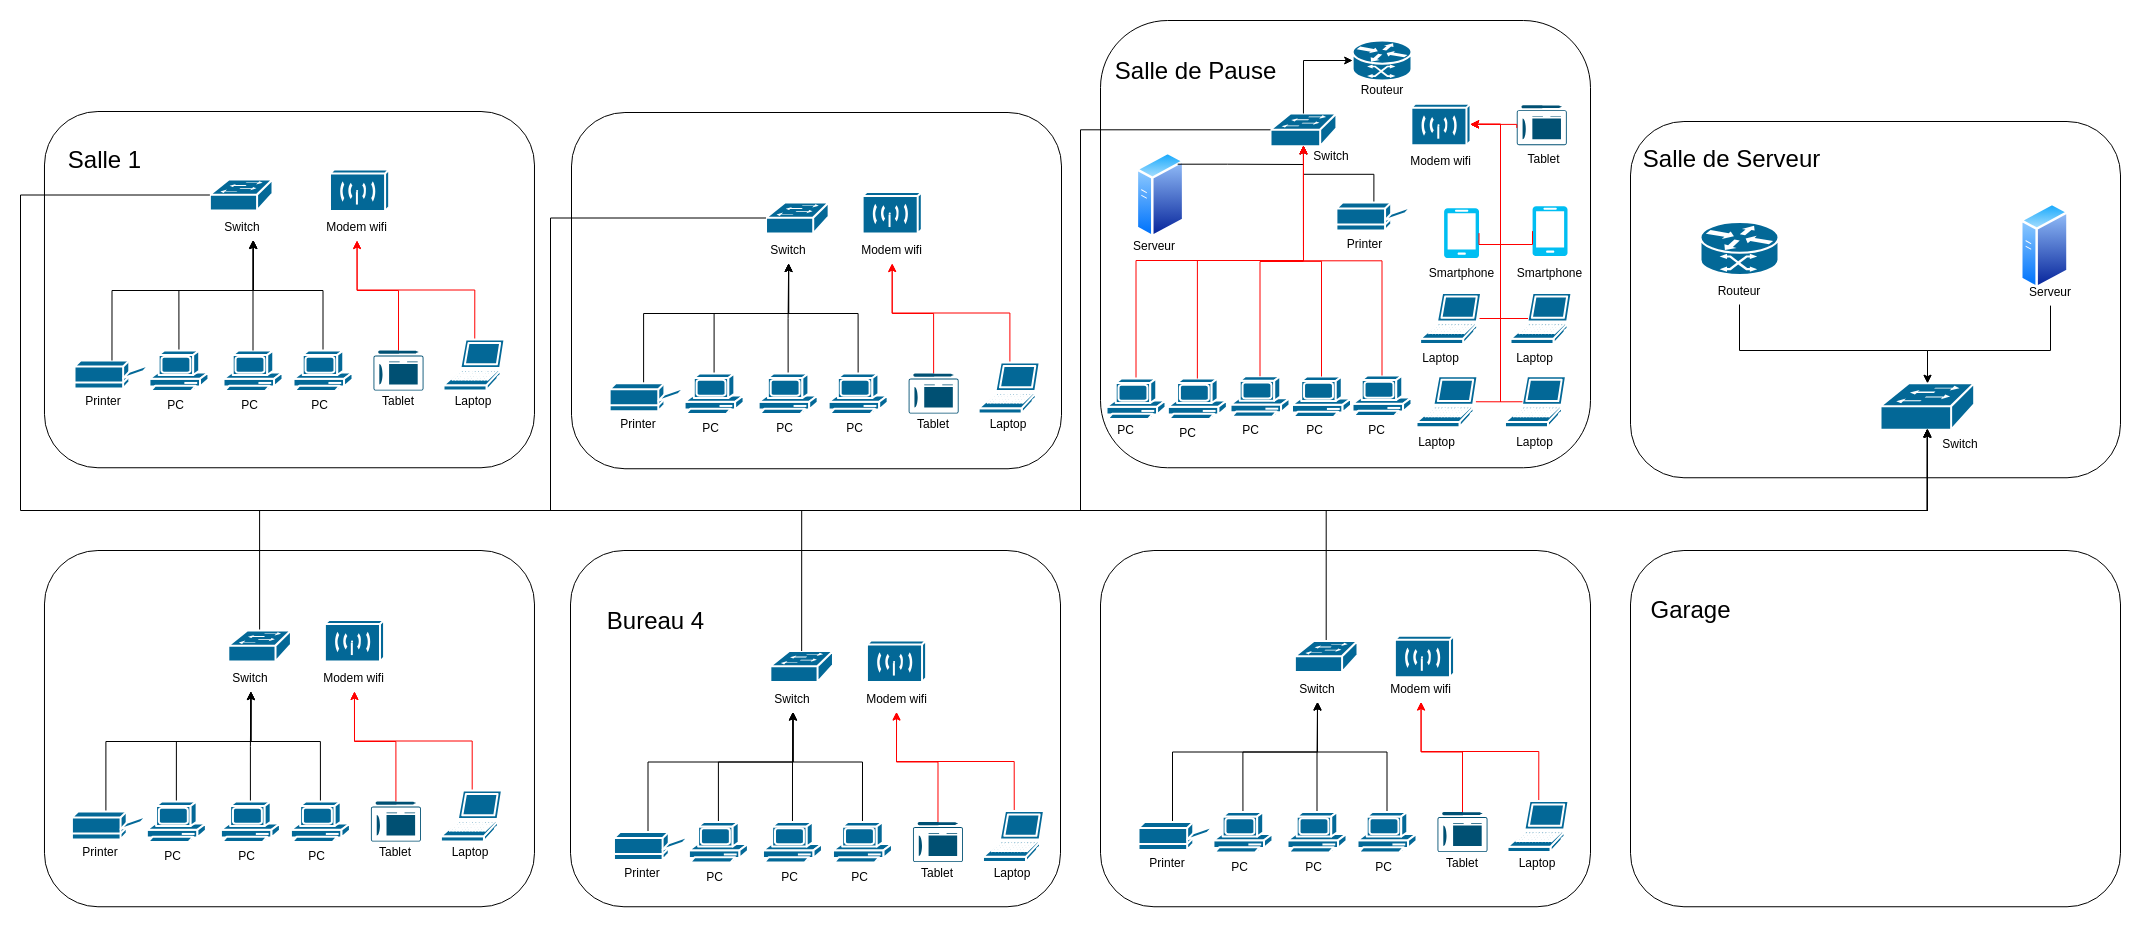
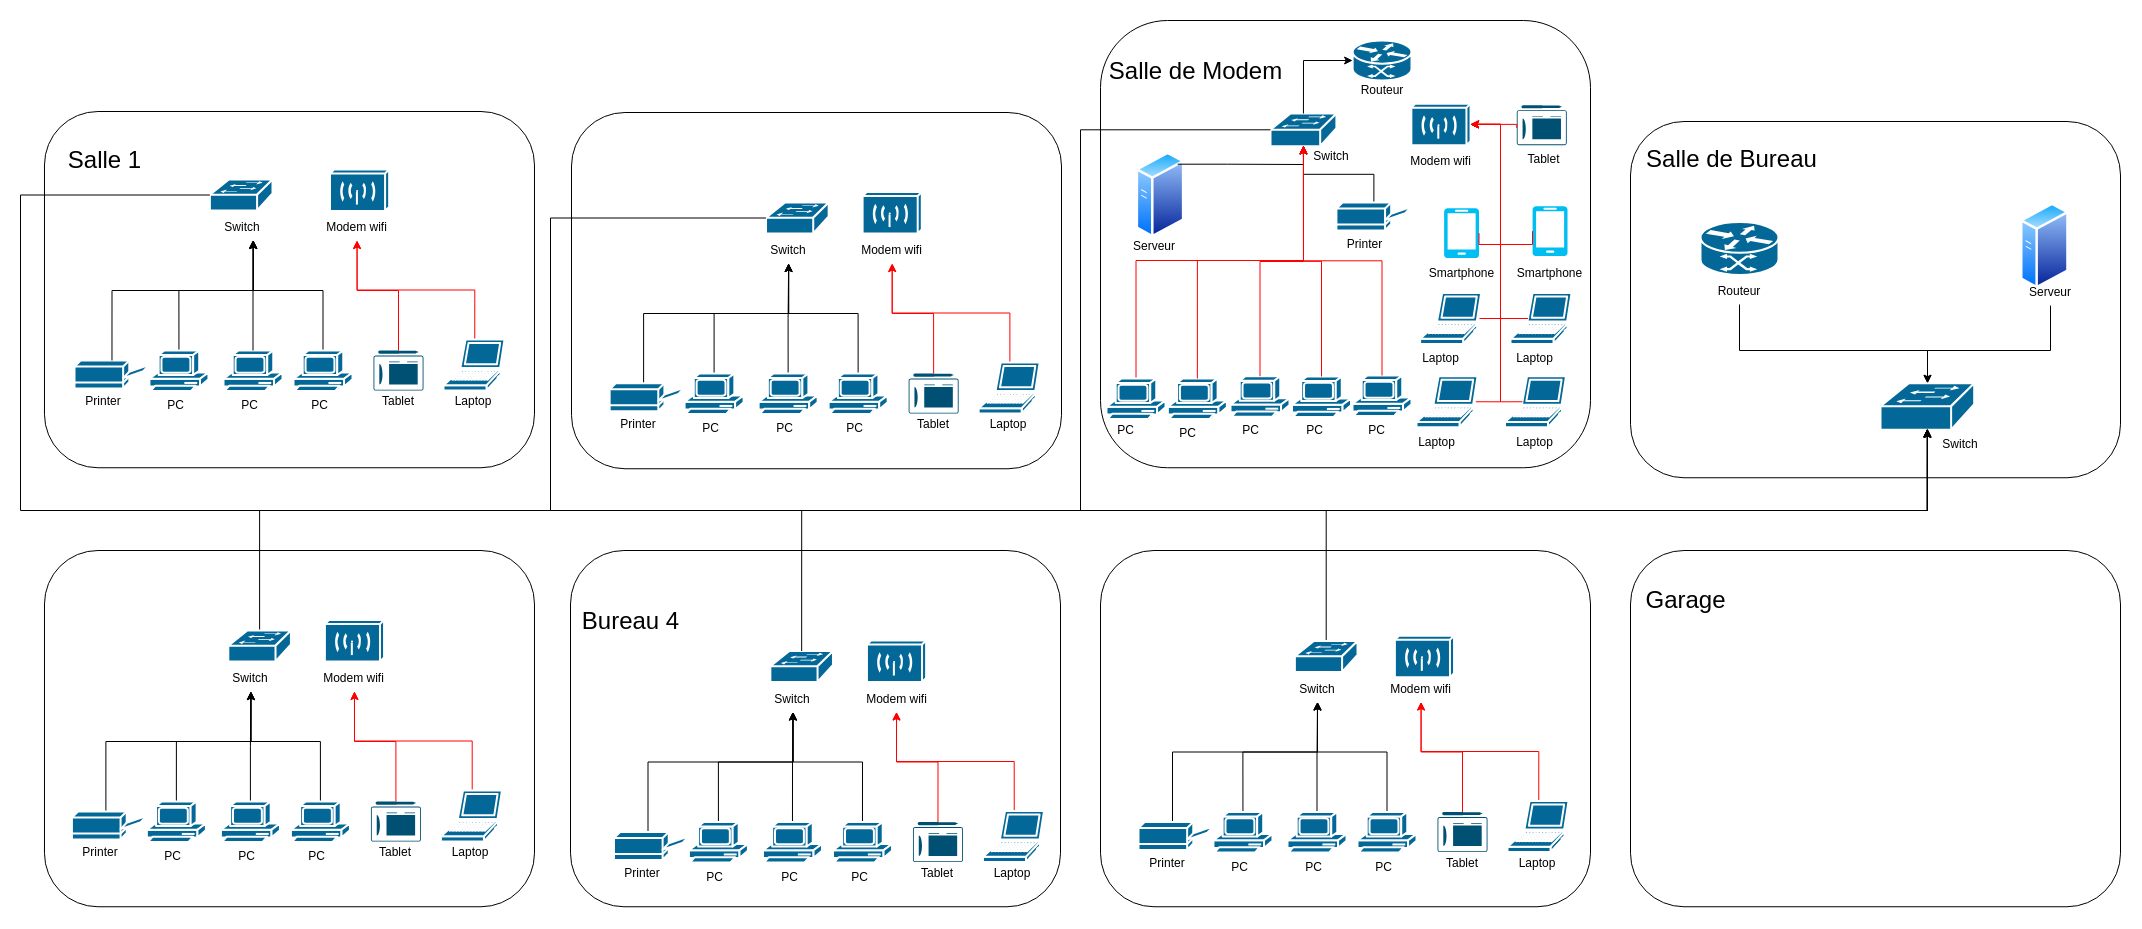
- <mxCell id="122" value="&lt;font style=&quot;font-size: 24px;&quot;&gt;Salle de Pause&lt;/font&gt;" style="text;html=1;align=center;verticalAlign=middle;resizable=0;points=[];autosize=1;strokeColor=none;fillColor=none;" parent="1" vertex="1"><mxGeometry x="1105" y="51" width="180" height="40" as="geometry" /></mxCell>
+ <mxCell id="122" value="&lt;font style=&quot;font-size: 24px;&quot;&gt;Salle de Modem&lt;/font&gt;" style="text;html=1;align=center;verticalAlign=middle;resizable=0;points=[];autosize=1;strokeColor=none;fillColor=none;" parent="1" vertex="1"><mxGeometry x="1105" y="51" width="180" height="40" as="geometry" /></mxCell>
- <mxCell id="123" value="&lt;font style=&quot;font-size: 24px;&quot;&gt;Salle de Serveur&lt;/font&gt;" style="text;html=1;align=center;verticalAlign=middle;resizable=0;points=[];autosize=1;strokeColor=none;fillColor=none;" parent="1" vertex="1"><mxGeometry x="1631" y="139" width="200" height="40" as="geometry" /></mxCell>
+ <mxCell id="123" value="&lt;font style=&quot;font-size: 24px;&quot;&gt;Salle de Bureau&lt;/font&gt;" style="text;html=1;align=center;verticalAlign=middle;resizable=0;points=[];autosize=1;strokeColor=none;fillColor=none;" parent="1" vertex="1"><mxGeometry x="1631" y="139" width="200" height="40" as="geometry" /></mxCell>
- <mxCell id="124" value="&lt;font style=&quot;font-size: 24px;&quot;&gt;Garage&lt;/font&gt;" style="text;html=1;align=center;verticalAlign=middle;resizable=0;points=[];autosize=1;strokeColor=none;fillColor=none;" parent="1" vertex="1"><mxGeometry x="1640" y="590" width="100" height="40" as="geometry" /></mxCell>
+ <mxCell id="124" value="&lt;font style=&quot;font-size: 24px;&quot;&gt;Garage&lt;/font&gt;" style="text;html=1;align=center;verticalAlign=middle;resizable=0;points=[];autosize=1;strokeColor=none;fillColor=none;" parent="1" vertex="1"><mxGeometry x="1635" y="580" width="100" height="40" as="geometry" /></mxCell>
- <mxCell id="119" value="&lt;font style=&quot;font-size: 24px;&quot;&gt;Bureau 4&lt;/font&gt;" style="text;html=1;align=center;verticalAlign=middle;resizable=0;points=[];autosize=1;strokeColor=none;fillColor=none;" parent="1" vertex="1"><mxGeometry x="595" y="600.5" width="120" height="40" as="geometry" /></mxCell>
+ <mxCell id="119" value="&lt;font style=&quot;font-size: 24px;&quot;&gt;Bureau 4&lt;/font&gt;" style="text;html=1;align=center;verticalAlign=middle;resizable=0;points=[];autosize=1;strokeColor=none;fillColor=none;" parent="1" vertex="1"><mxGeometry x="570" y="600.5" width="120" height="40" as="geometry" /></mxCell>
